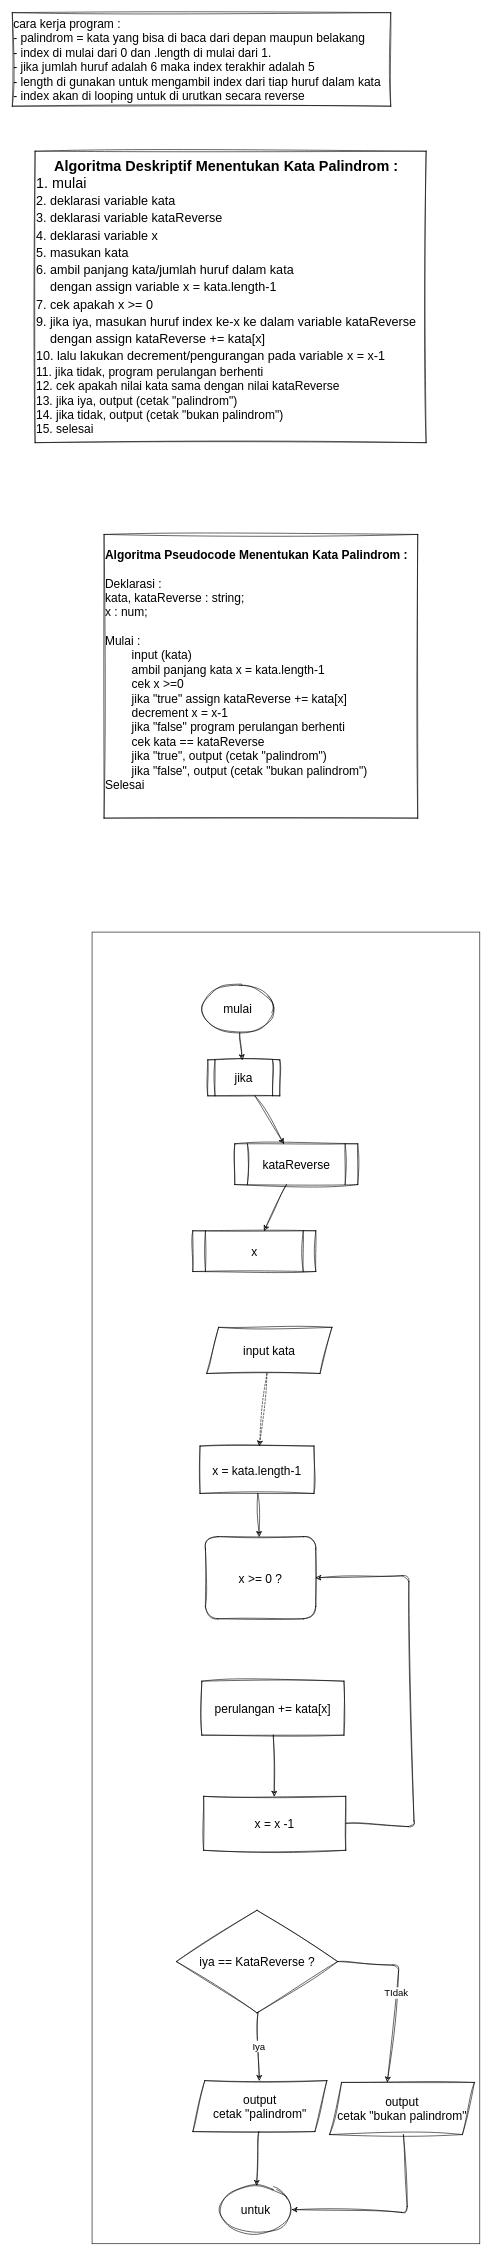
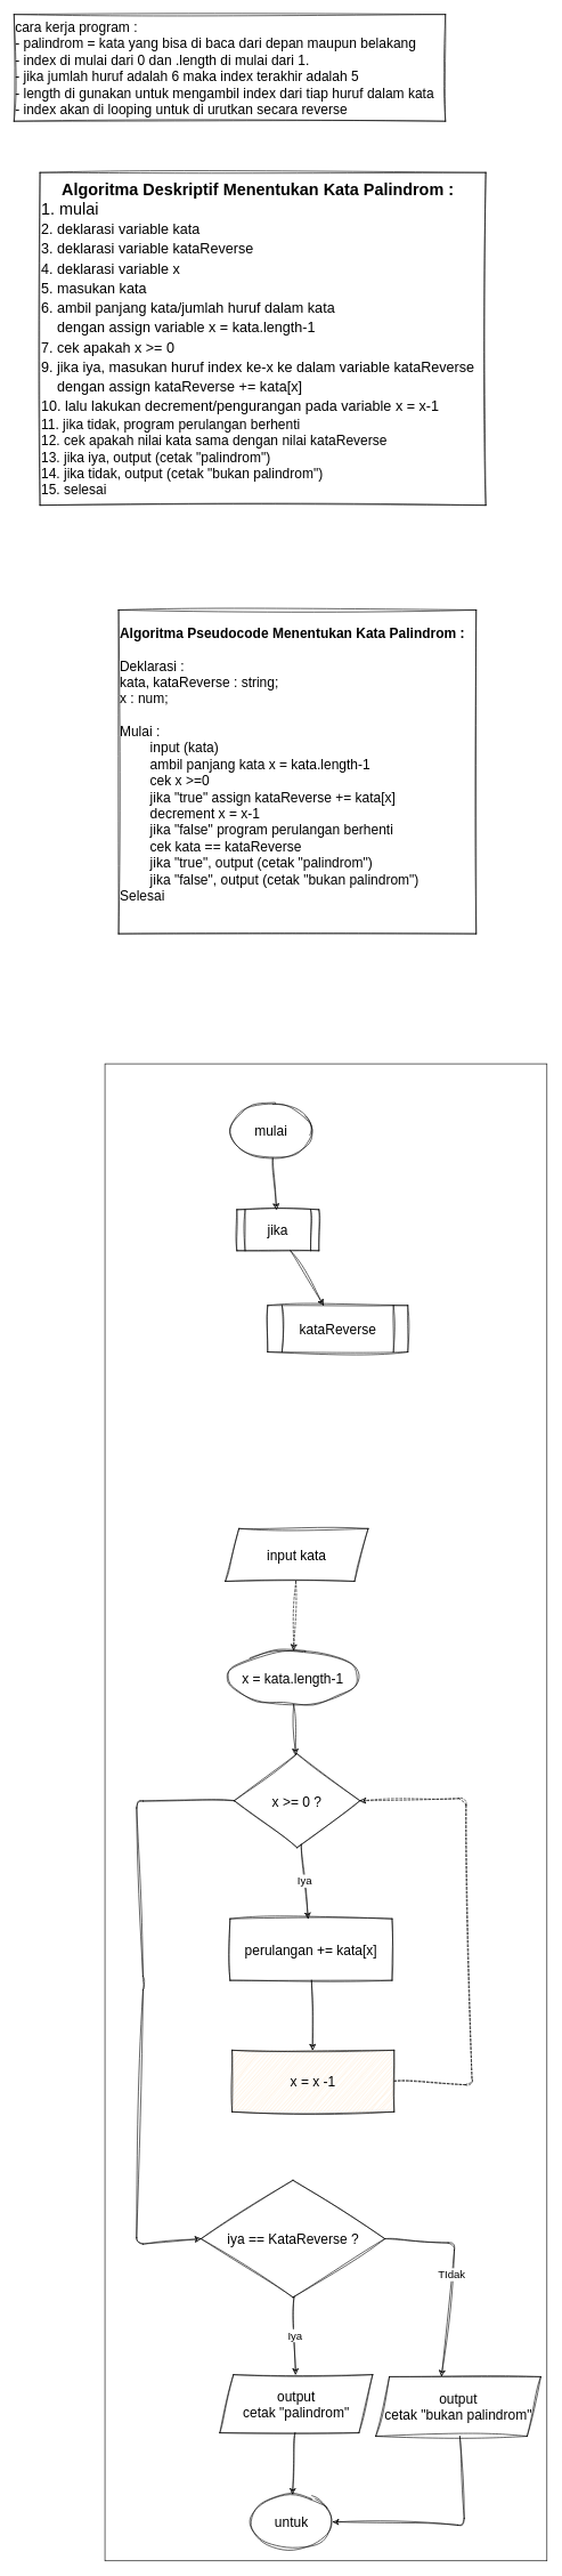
- <mxCell id="6" value="mulai" style="ellipse;whiteSpace=wrap;html=1;sketch=1;hachureGap=4;jiggle=2;curveFitting=1;fontFamily=Helvetica;fontSize=20;strokeColor=default;" parent="5" vertex="1"><mxGeometry x="183" y="88" width="120" height="80" as="geometry" /></mxCell>
+ <mxCell id="6" value="mulai" style="ellipse;whiteSpace=wrap;html=1;sketch=1;hachureGap=4;jiggle=2;curveFitting=1;fontFamily=Helvetica;fontSize=20;strokeColor=default;" parent="5" vertex="1"><mxGeometry x="183" y="58" width="120" height="80" as="geometry" /></mxCell>
- <mxCell id="12" value="" style="edgeStyle=none;sketch=1;hachureGap=4;jiggle=2;curveFitting=1;html=1;fontFamily=Helvetica;fontSize=16;strokeColor=default;" parent="5" source="9" target="11" edge="1"><mxGeometry relative="1" as="geometry" /></mxCell>
- <mxCell id="11" value="x" style="shape=process;whiteSpace=wrap;html=1;backgroundOutline=1;sketch=1;hachureGap=4;jiggle=2;curveFitting=1;fontFamily=Helvetica;fontSize=20;strokeColor=default;" parent="5" vertex="1"><mxGeometry x="168" y="498" width="205" height="68" as="geometry" /></mxCell>
- <mxCell id="13" value="input kata" style="shape=parallelogram;perimeter=parallelogramPerimeter;whiteSpace=wrap;html=1;fixedSize=1;sketch=1;hachureGap=4;jiggle=2;curveFitting=1;fontFamily=Helvetica;fontSize=20;strokeColor=default;" parent="5" vertex="1"><mxGeometry x="191" y="659" width="209" height="77" as="geometry" /></mxCell>
+ <mxCell id="13" value="input kata" style="shape=parallelogram;perimeter=parallelogramPerimeter;whiteSpace=wrap;html=1;fixedSize=1;sketch=1;hachureGap=4;jiggle=2;curveFitting=1;fontFamily=Helvetica;fontSize=20;strokeColor=default;" parent="5" vertex="1"><mxGeometry x="176" y="679" width="209" height="77" as="geometry" /></mxCell>
- <mxCell id="14" value="x = kata.length-1" style="rounded=0;whiteSpace=wrap;html=1;sketch=1;hachureGap=4;jiggle=2;curveFitting=1;fontFamily=Helvetica;fontSize=20;strokeColor=default;" parent="5" vertex="1"><mxGeometry x="180" y="857" width="190" height="79" as="geometry" /></mxCell>
+ <mxCell id="14" value="x = kata.length-1" style="ellipse;whiteSpace=wrap;html=1;sketch=1;hachureGap=4;jiggle=2;curveFitting=1;fontFamily=Helvetica;fontSize=20;strokeColor=default;" parent="5" vertex="1"><mxGeometry x="180" y="857" width="190" height="79" as="geometry" /></mxCell>
- <mxCell id="16" value="x &amp;gt;= 0 ?" style="whiteSpace=wrap;html=1;sketch=1;hachureGap=4;jiggle=2;curveFitting=1;fontFamily=Helvetica;fontSize=20;strokeColor=default;rounded=1;" parent="5" vertex="1"><mxGeometry x="189" y="1008" width="184" height="137" as="geometry" /></mxCell>
+ <mxCell id="16" value="x &amp;gt;= 0 ?" style="rhombus;whiteSpace=wrap;html=1;sketch=1;hachureGap=4;jiggle=2;curveFitting=1;fontFamily=Helvetica;fontSize=20;strokeColor=default;" parent="5" vertex="1"><mxGeometry x="189" y="1008" width="184" height="137" as="geometry" /></mxCell>
+ <mxCell id="19" value="Iya" style="edgeStyle=none;sketch=1;hachureGap=4;jiggle=2;curveFitting=1;html=1;fontFamily=Helvetica;fontSize=16;strokeColor=default;" parent="5" source="16" target="18" edge="1"><mxGeometry relative="1" as="geometry" /></mxCell>
+ <mxCell id="24" style="edgeStyle=none;sketch=1;hachureGap=4;jiggle=2;curveFitting=1;html=1;exitX=0;exitY=0.5;exitDx=0;exitDy=0;entryX=0;entryY=0.5;entryDx=0;entryDy=0;fontFamily=Helvetica;fontSize=16;strokeColor=default;" parent="5" source="16" target="23" edge="1"><mxGeometry relative="1" as="geometry"><Array as="points"><mxPoint x="46" y="1077" /><mxPoint x="56" y="1343" /><mxPoint x="46" y="1725" /></Array></mxGeometry></mxCell>
- <mxCell id="20" style="edgeStyle=none;sketch=1;hachureGap=4;jiggle=2;curveFitting=1;html=1;entryX=1;entryY=0.5;entryDx=0;entryDy=0;fontFamily=Helvetica;fontSize=16;exitX=1;exitY=0.5;exitDx=0;exitDy=0;strokeColor=default;" parent="5" source="21" target="16" edge="1"><mxGeometry relative="1" as="geometry"><Array as="points"><mxPoint x="537" y="1492" /><mxPoint x="528" y="1073" /></Array></mxGeometry></mxCell>
+ <mxCell id="20" style="edgeStyle=none;sketch=1;hachureGap=4;jiggle=2;curveFitting=1;html=1;entryX=1;entryY=0.5;entryDx=0;entryDy=0;fontFamily=Helvetica;fontSize=16;exitX=1;exitY=0.5;exitDx=0;exitDy=0;strokeColor=default;dashed=1;" parent="5" source="21" target="16" edge="1"><mxGeometry relative="1" as="geometry"><Array as="points"><mxPoint x="537" y="1492" /><mxPoint x="528" y="1073" /></Array></mxGeometry></mxCell>
- <mxCell id="21" value="x = x -1" style="rounded=0;whiteSpace=wrap;html=1;sketch=1;hachureGap=4;jiggle=2;curveFitting=1;fontFamily=Helvetica;fontSize=20;strokeColor=default;" parent="5" vertex="1"><mxGeometry x="186" y="1441" width="237" height="90" as="geometry" /></mxCell>
+ <mxCell id="21" value="x = x -1" style="rounded=0;whiteSpace=wrap;html=1;sketch=1;hachureGap=4;jiggle=2;curveFitting=1;fontFamily=Helvetica;fontSize=20;strokeColor=default;fillColor=#ffe6cc;" parent="5" vertex="1"><mxGeometry x="186" y="1441" width="237" height="90" as="geometry" /></mxCell>
